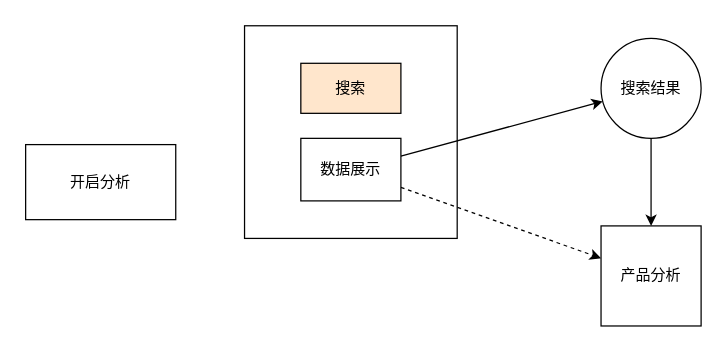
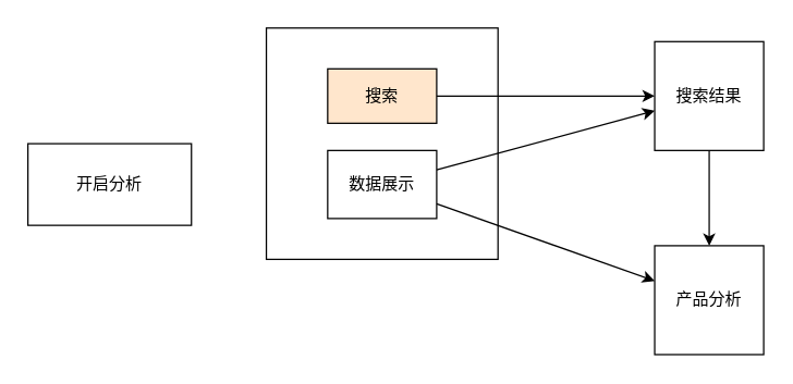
+ <mxCell id="3" style="edgeStyle=none;html=1;entryX=0;entryY=0.5;entryDx=0;entryDy=0;" edge="1" parent="1" source="4" target="9"><mxGeometry relative="1" as="geometry" /></mxCell>
- <mxCell id="9" value="搜索结果" style="ellipse;whiteSpace=wrap;html=1;aspect=fixed;" vertex="1" parent="1"><mxGeometry x="480" y="30" width="80" height="80" as="geometry" /></mxCell>
+ <mxCell id="9" value="搜索结果" style="whiteSpace=wrap;html=1;aspect=fixed;" vertex="1" parent="1"><mxGeometry x="480" y="30" width="80" height="80" as="geometry" /></mxCell>
- <mxCell id="11" value="开启分析" style="rounded=0;whiteSpace=wrap;html=1;" vertex="1" parent="1"><mxGeometry x="20" y="115" width="120" height="60" as="geometry" /></mxCell>
+ <mxCell id="11" value="开启分析" style="rounded=0;whiteSpace=wrap;html=1;" vertex="1" parent="1"><mxGeometry x="20" y="105" width="120" height="60" as="geometry" /></mxCell>
- <mxCell id="6" style="edgeStyle=none;html=1;dashed=1;" edge="1" parent="1" source="7" target="10"><mxGeometry relative="1" as="geometry" /></mxCell>
+ <mxCell id="6" style="edgeStyle=none;html=1;" edge="1" parent="1" source="7" target="10"><mxGeometry relative="1" as="geometry" /></mxCell>
